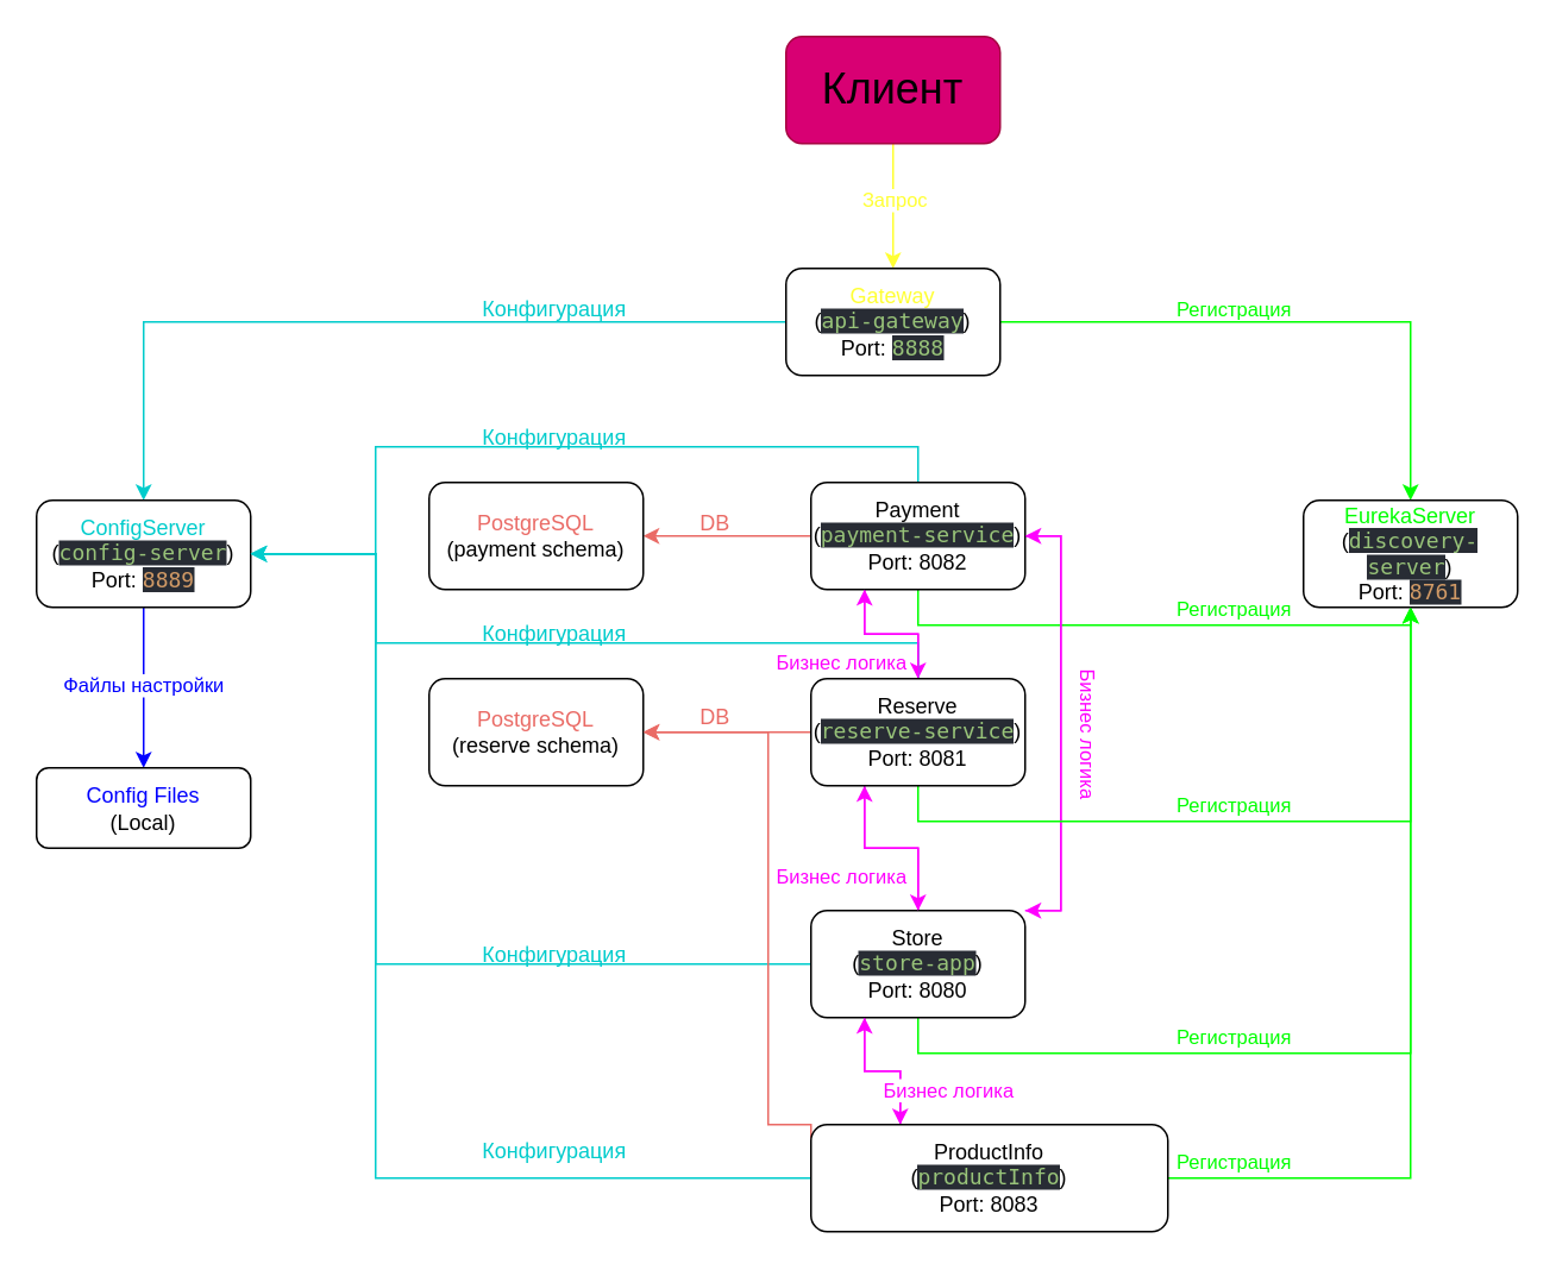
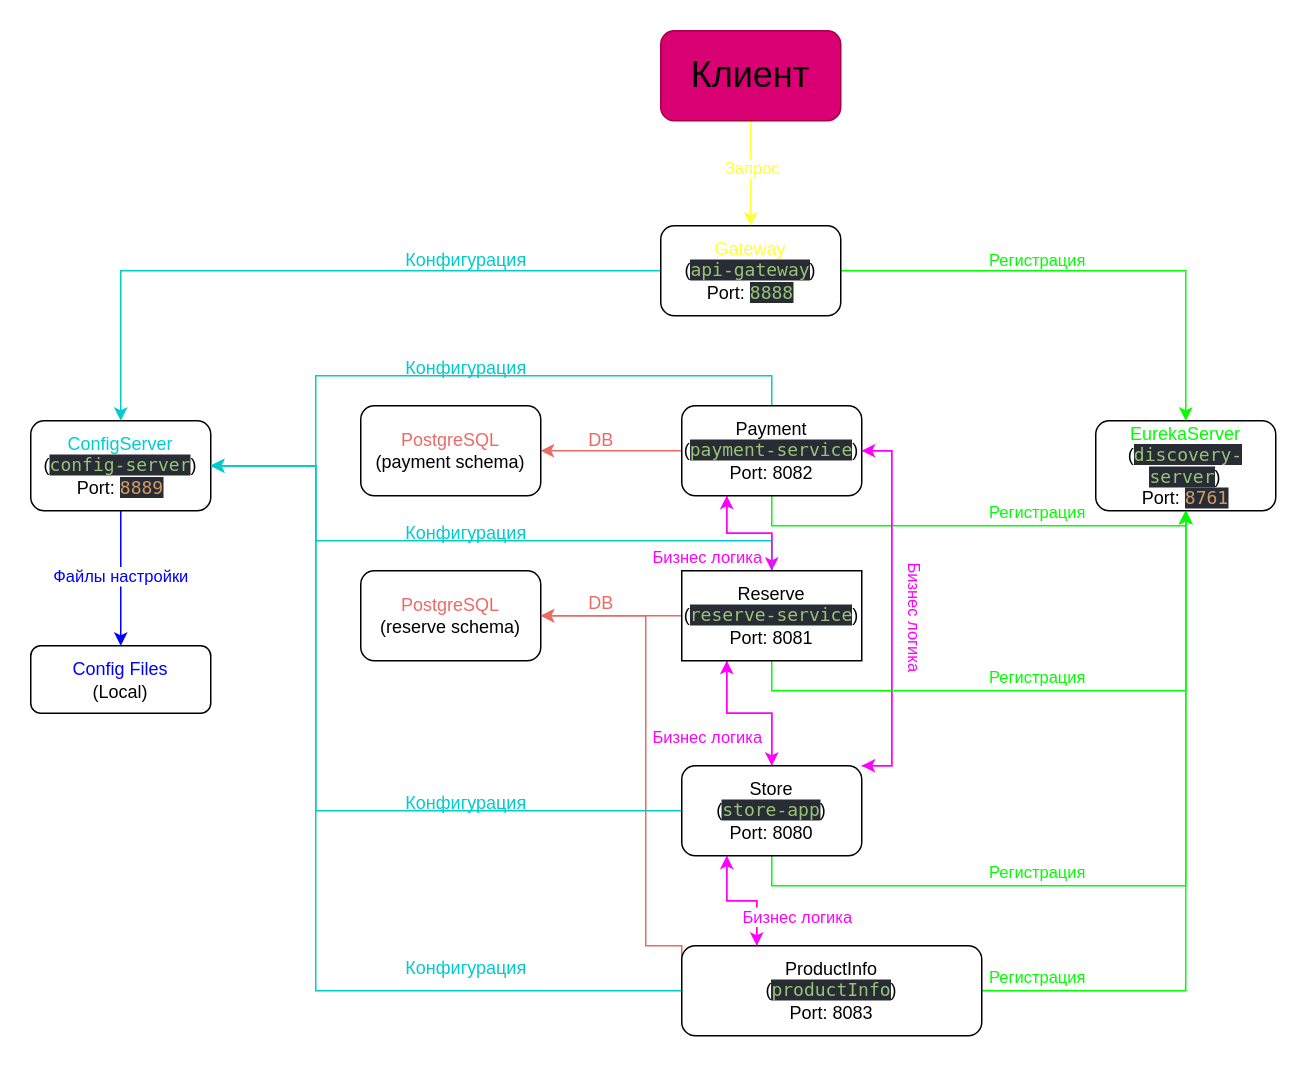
- <mxCell id="32" value="Reserve&lt;div&gt;(&lt;span style=&quot;color: rgb(152, 195, 121); font-family: &amp;quot;JetBrains Mono&amp;quot;, monospace; background-color: rgb(40, 44, 52);&quot;&gt;reserve-service&lt;/span&gt;&lt;span style=&quot;background-color: transparent; color: light-dark(rgb(0, 0, 0), rgb(255, 255, 255));&quot;&gt;)&lt;/span&gt;&lt;/div&gt;&lt;div&gt;&lt;span style=&quot;background-color: transparent; color: light-dark(rgb(0, 0, 0), rgb(255, 255, 255));&quot;&gt;Port: 8081&lt;/span&gt;&lt;/div&gt;" style="rounded=1;whiteSpace=wrap;html=1;" parent="1" vertex="1"><mxGeometry x="454" y="380" width="120" height="60" as="geometry" /></mxCell>
+ <mxCell id="32" value="Reserve&lt;div&gt;(&lt;span style=&quot;color: rgb(152, 195, 121); font-family: &amp;quot;JetBrains Mono&amp;quot;, monospace; background-color: rgb(40, 44, 52);&quot;&gt;reserve-service&lt;/span&gt;&lt;span style=&quot;background-color: transparent; color: light-dark(rgb(0, 0, 0), rgb(255, 255, 255));&quot;&gt;)&lt;/span&gt;&lt;/div&gt;&lt;div&gt;&lt;span style=&quot;background-color: transparent; color: light-dark(rgb(0, 0, 0), rgb(255, 255, 255));&quot;&gt;Port: 8081&lt;/span&gt;&lt;/div&gt;" style="whiteSpace=wrap;html=1;rounded=0;" parent="1" vertex="1"><mxGeometry x="454" y="380" width="120" height="60" as="geometry" /></mxCell>
